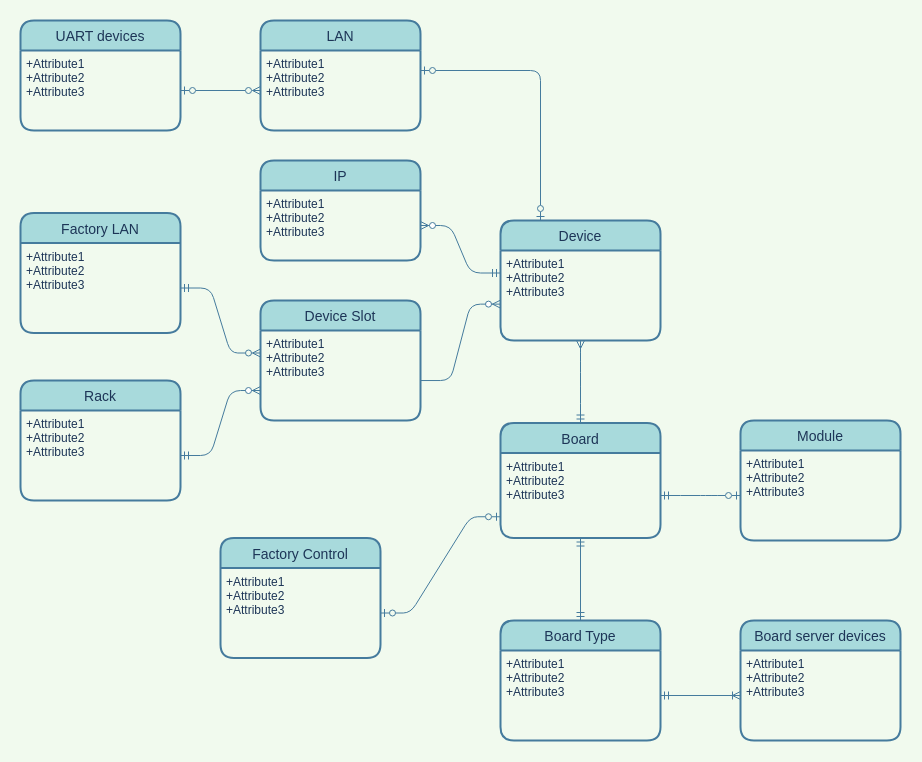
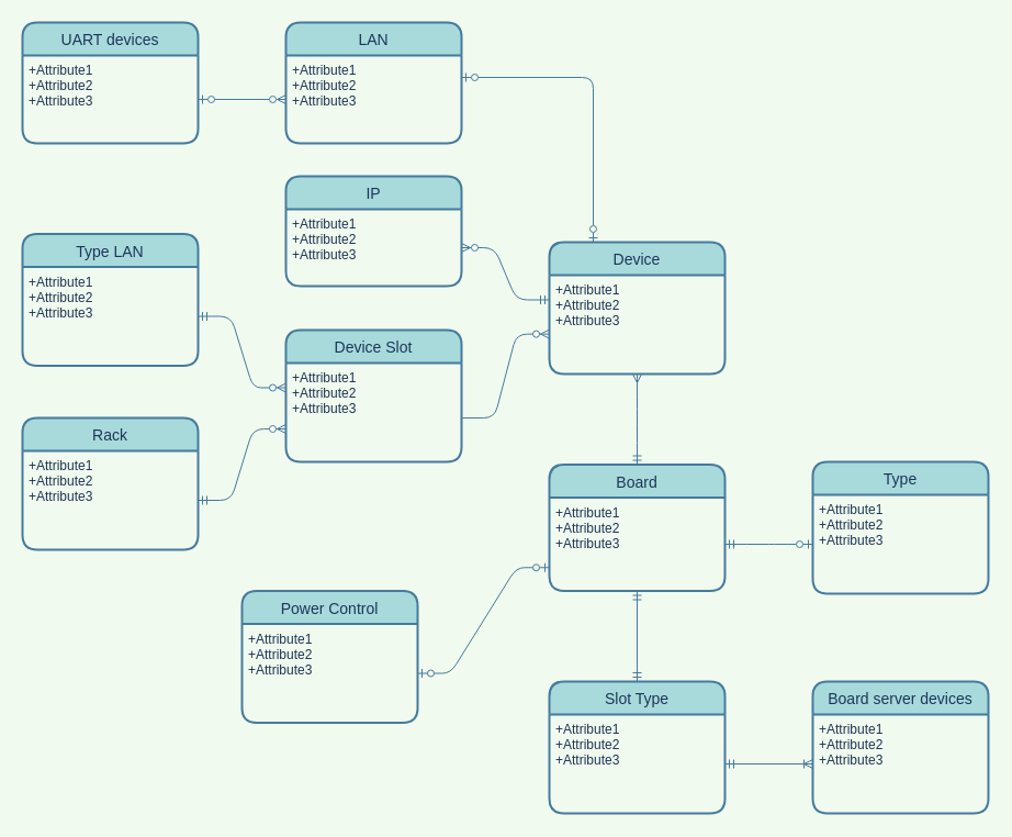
- <mxCell id="2" value="Factory LAN" style="swimlane;childLayout=stackLayout;horizontal=1;startSize=30;horizontalStack=0;rounded=1;fontSize=14;fontStyle=0;strokeWidth=2;resizeParent=0;resizeLast=1;shadow=0;dashed=0;align=center;fillColor=#A8DADC;strokeColor=#457B9D;fontColor=#1D3557;" parent="1" vertex="1"><mxGeometry x="20" y="212.5" width="160" height="120" as="geometry" /></mxCell>
+ <mxCell id="2" value="Type LAN" style="swimlane;childLayout=stackLayout;horizontal=1;startSize=30;horizontalStack=0;rounded=1;fontSize=14;fontStyle=0;strokeWidth=2;resizeParent=0;resizeLast=1;shadow=0;dashed=0;align=center;fillColor=#A8DADC;strokeColor=#457B9D;fontColor=#1D3557;" parent="1" vertex="1"><mxGeometry x="20" y="212.5" width="160" height="120" as="geometry" /></mxCell>
- <mxCell id="14" value="Module" style="swimlane;childLayout=stackLayout;horizontal=1;startSize=30;horizontalStack=0;rounded=1;fontSize=14;fontStyle=0;strokeWidth=2;resizeParent=0;resizeLast=1;shadow=0;dashed=0;align=center;fillColor=#A8DADC;strokeColor=#457B9D;fontColor=#1D3557;" parent="1" vertex="1"><mxGeometry x="740" y="420" width="160" height="120" as="geometry" /></mxCell>
+ <mxCell id="14" value="Type" style="swimlane;childLayout=stackLayout;horizontal=1;startSize=30;horizontalStack=0;rounded=1;fontSize=14;fontStyle=0;strokeWidth=2;resizeParent=0;resizeLast=1;shadow=0;dashed=0;align=center;fillColor=#A8DADC;strokeColor=#457B9D;fontColor=#1D3557;" parent="1" vertex="1"><mxGeometry x="740" y="420" width="160" height="120" as="geometry" /></mxCell>
- <mxCell id="17" value="Factory Control" style="swimlane;childLayout=stackLayout;horizontal=1;startSize=30;horizontalStack=0;rounded=1;fontSize=14;fontStyle=0;strokeWidth=2;resizeParent=0;resizeLast=1;shadow=0;dashed=0;align=center;fillColor=#A8DADC;strokeColor=#457B9D;fontColor=#1D3557;" parent="1" vertex="1"><mxGeometry x="220" y="537.5" width="160" height="120" as="geometry" /></mxCell>
+ <mxCell id="17" value="Power Control" style="swimlane;childLayout=stackLayout;horizontal=1;startSize=30;horizontalStack=0;rounded=1;fontSize=14;fontStyle=0;strokeWidth=2;resizeParent=0;resizeLast=1;shadow=0;dashed=0;align=center;fillColor=#A8DADC;strokeColor=#457B9D;fontColor=#1D3557;" parent="1" vertex="1"><mxGeometry x="220" y="537.5" width="160" height="120" as="geometry" /></mxCell>
- <mxCell id="20" value="Board Type" style="swimlane;childLayout=stackLayout;horizontal=1;startSize=30;horizontalStack=0;rounded=1;fontSize=14;fontStyle=0;strokeWidth=2;resizeParent=0;resizeLast=1;shadow=0;dashed=0;align=center;fillColor=#A8DADC;strokeColor=#457B9D;fontColor=#1D3557;" parent="1" vertex="1"><mxGeometry x="500" y="620" width="160" height="120" as="geometry" /></mxCell>
+ <mxCell id="20" value="Slot Type" style="swimlane;childLayout=stackLayout;horizontal=1;startSize=30;horizontalStack=0;rounded=1;fontSize=14;fontStyle=0;strokeWidth=2;resizeParent=0;resizeLast=1;shadow=0;dashed=0;align=center;fillColor=#A8DADC;strokeColor=#457B9D;fontColor=#1D3557;" parent="1" vertex="1"><mxGeometry x="500" y="620" width="160" height="120" as="geometry" /></mxCell>
